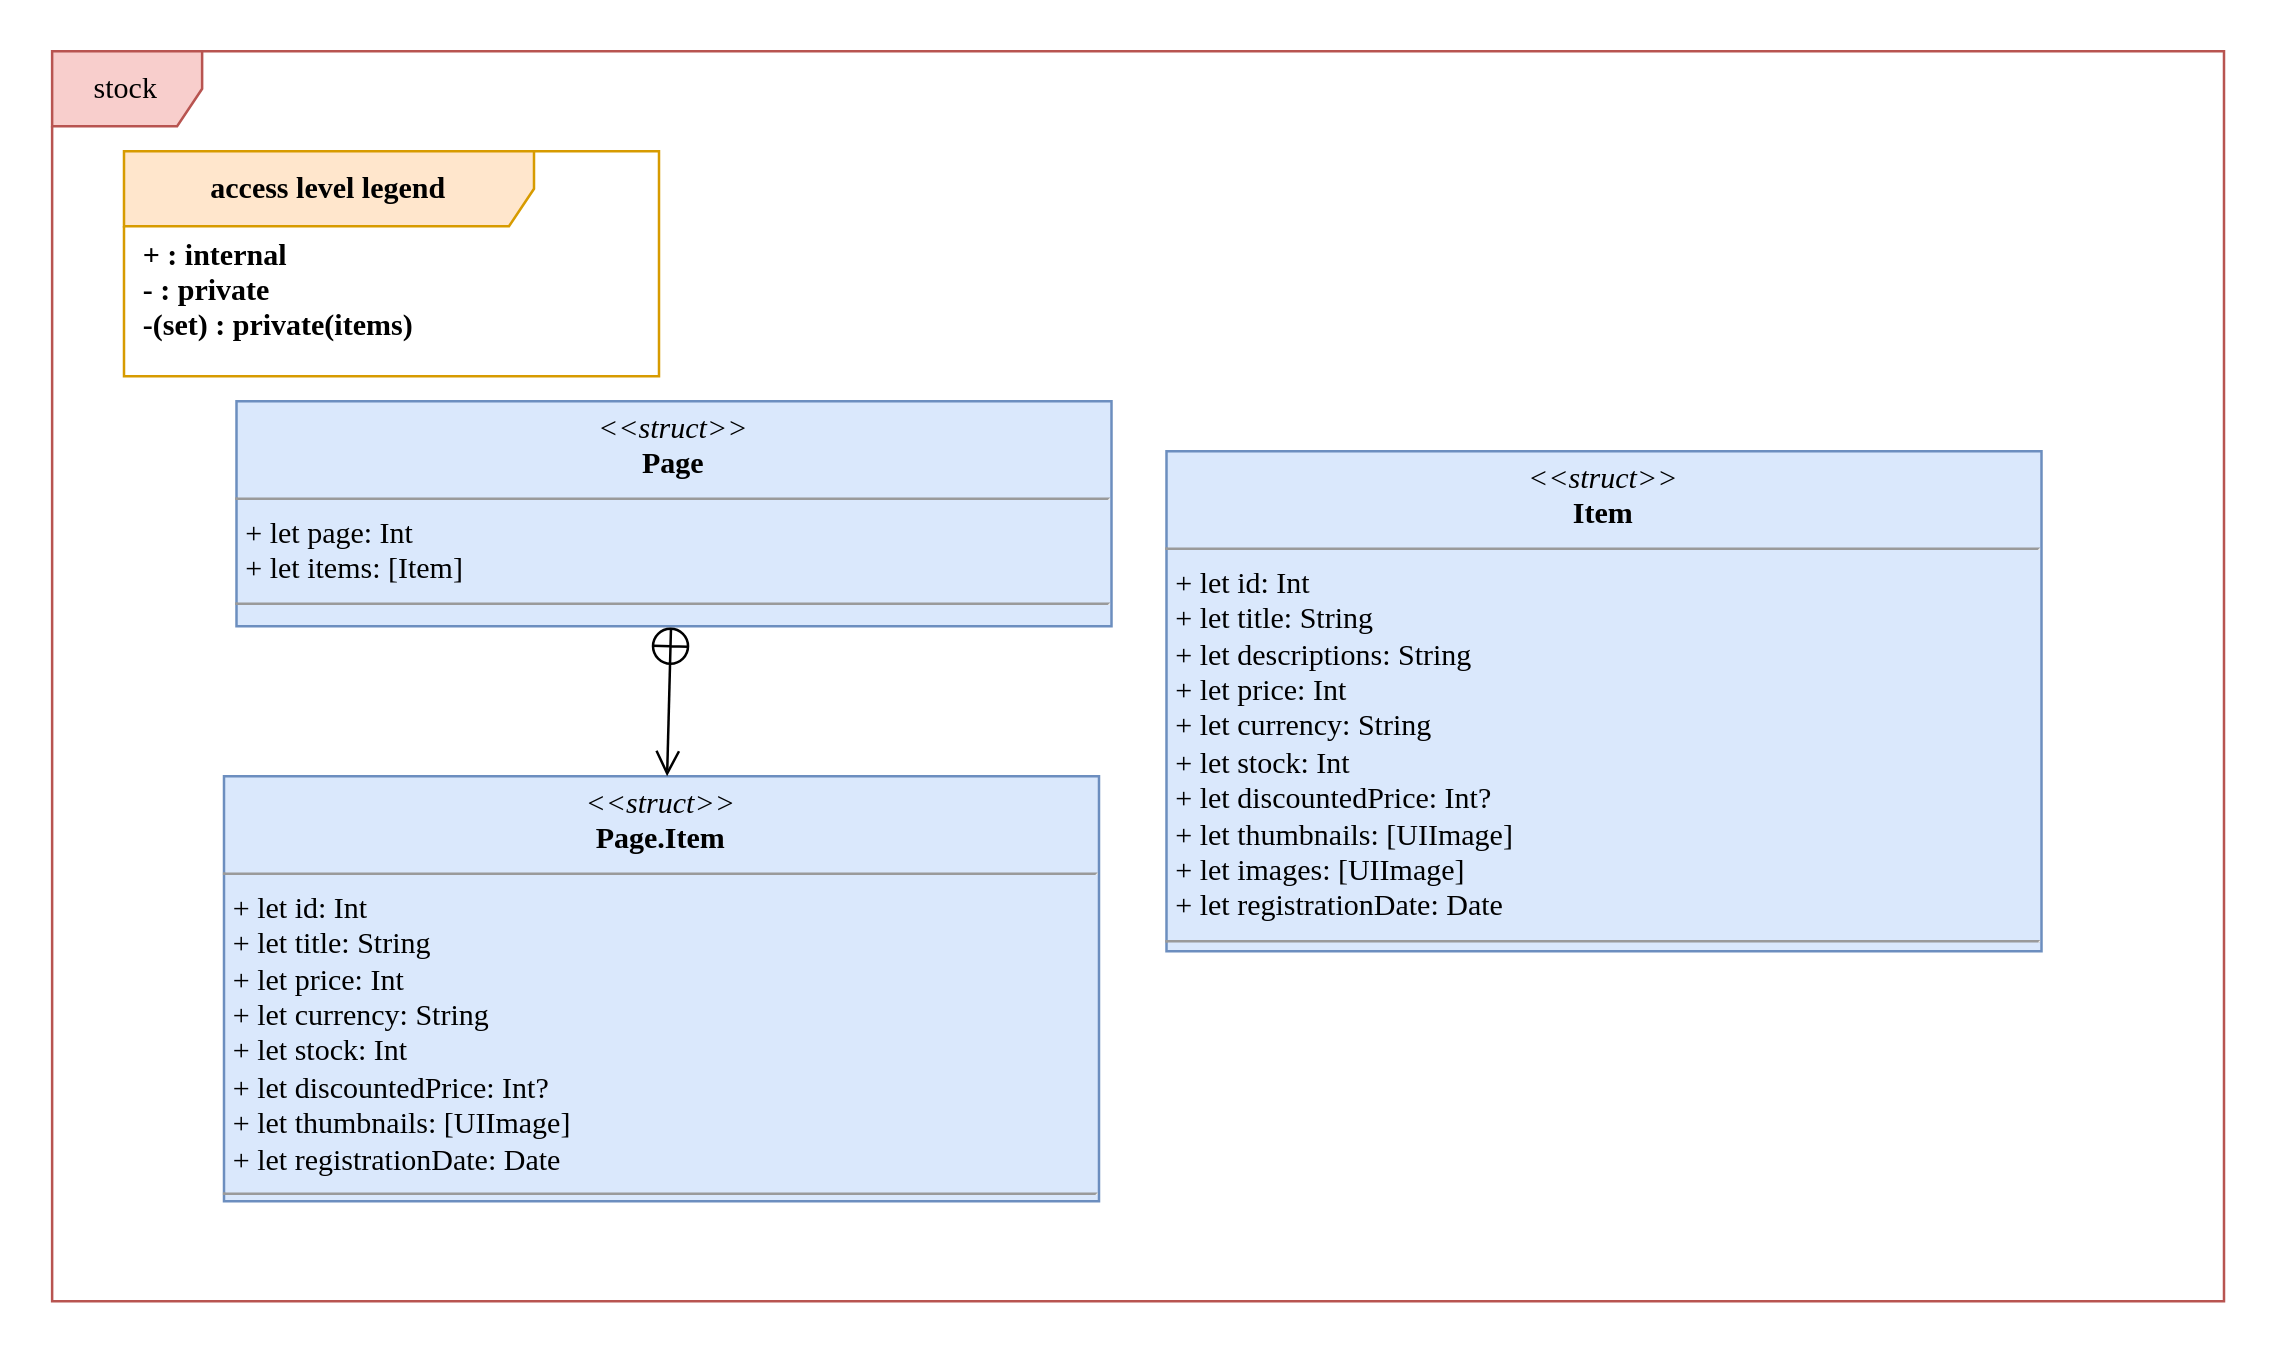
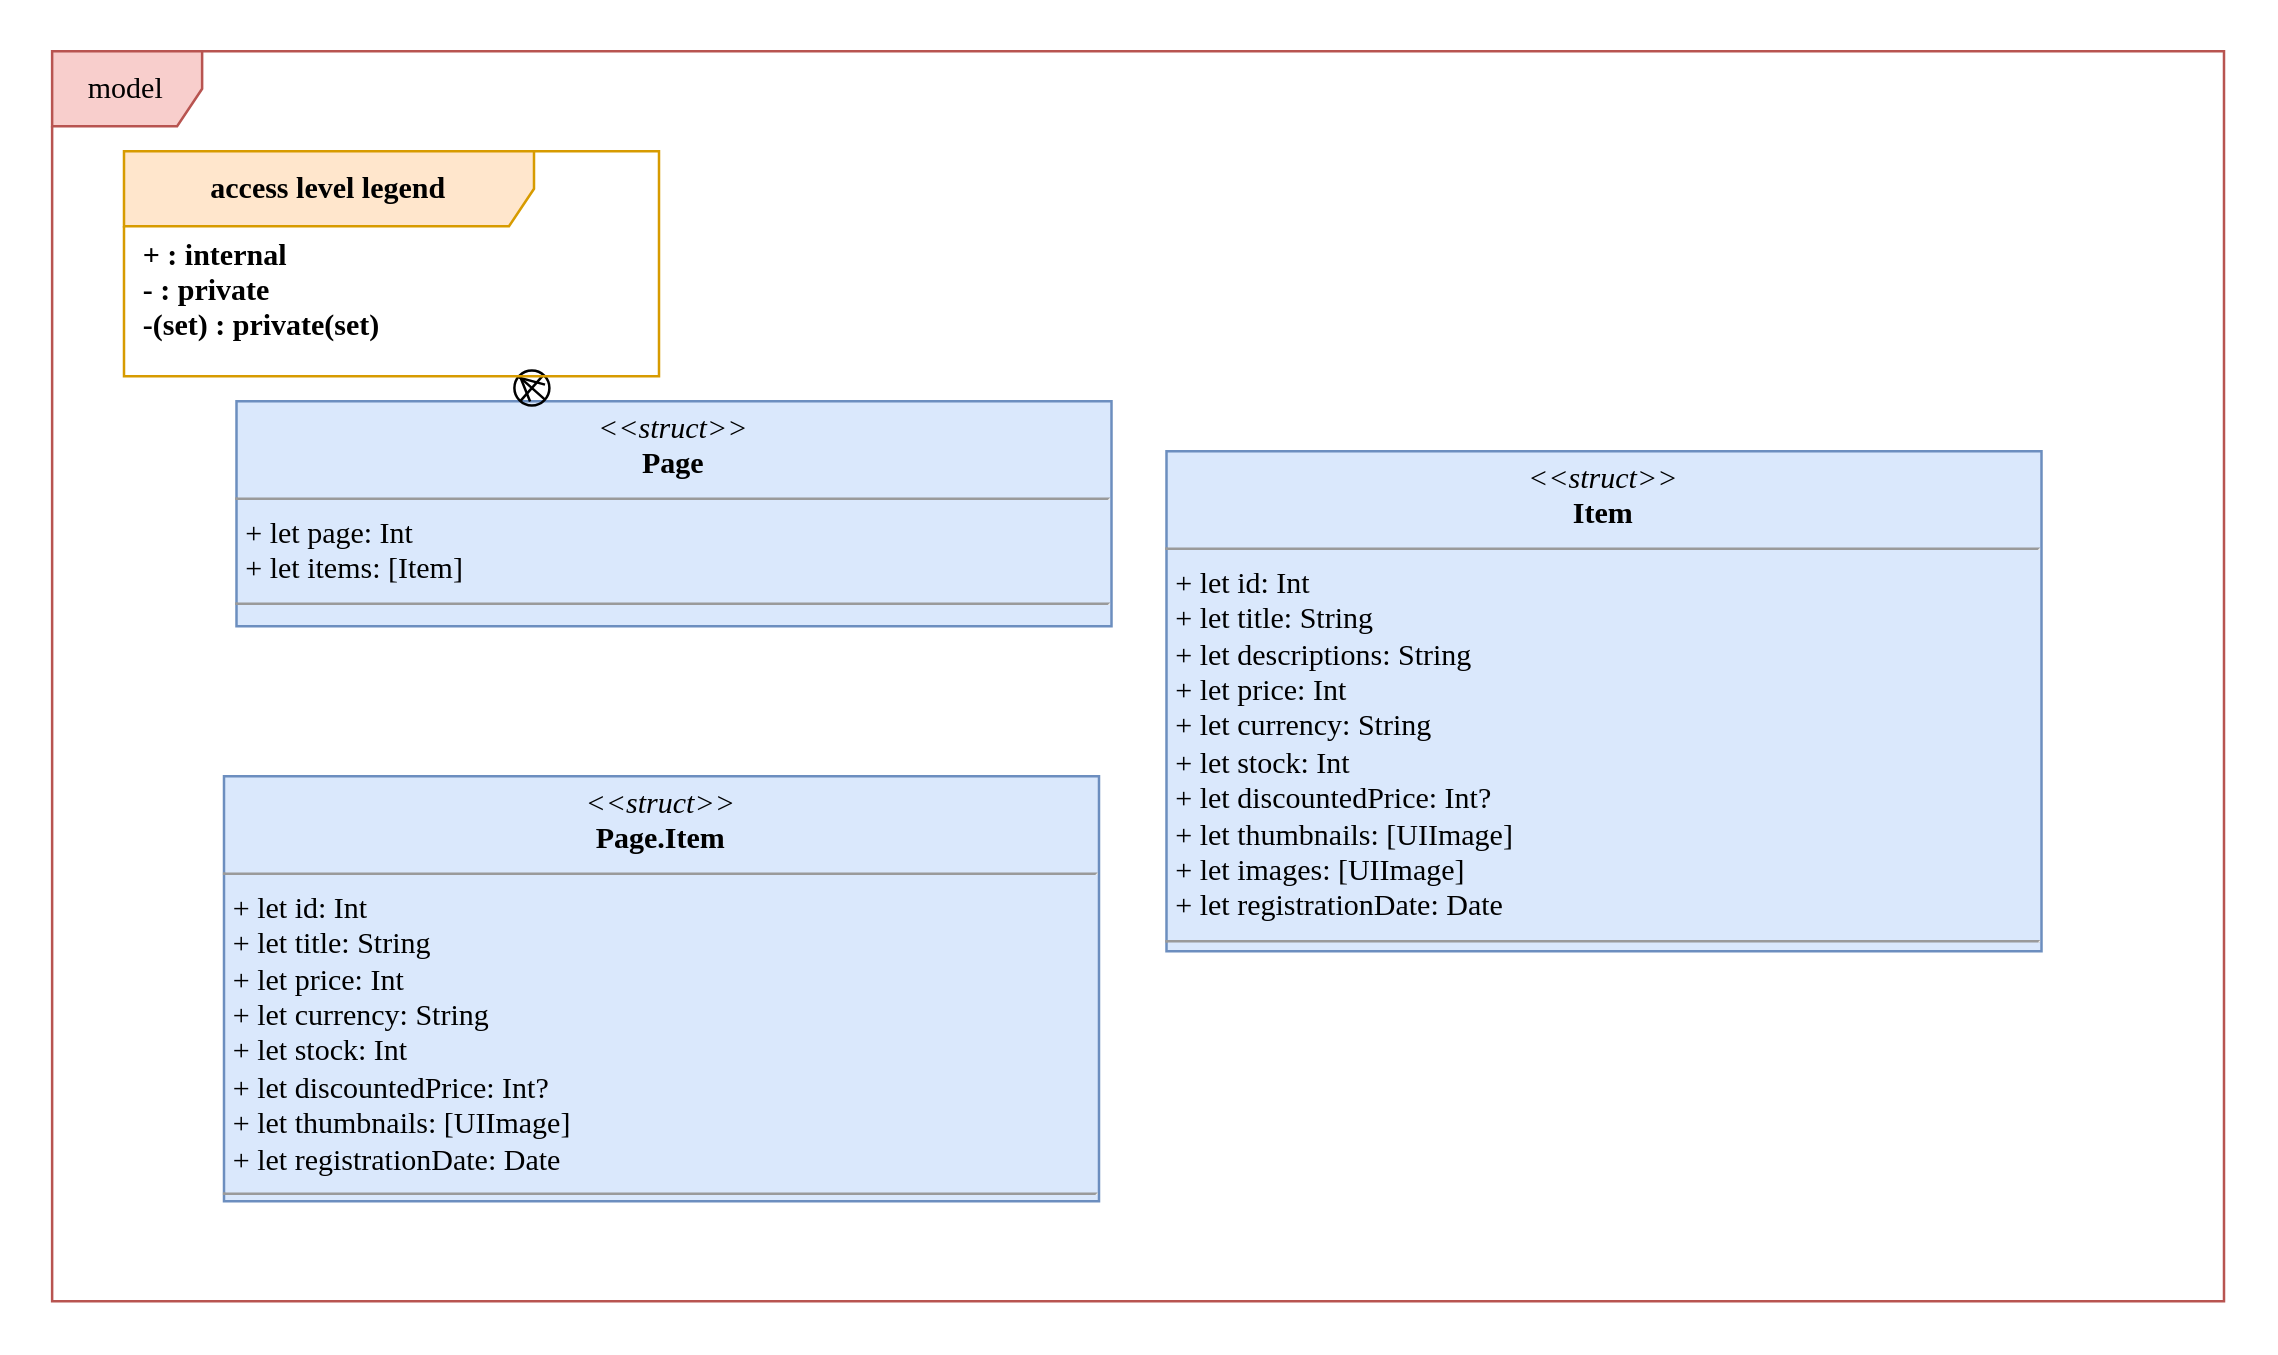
- <mxCell id="2" value="stock" style="shape=umlFrame;whiteSpace=wrap;html=1;fontFamily=Roboto Mono;fontSource=https%3A%2F%2Ffonts.googleapis.com%2Fcss%3Ffamily%3DRoboto%2BMono;fillColor=#f8cecc;strokeColor=#b85450;" parent="1" vertex="1"><mxGeometry x="20.25" y="20" width="868.75" height="500" as="geometry" /></mxCell>
+ <mxCell id="2" value="model" style="shape=umlFrame;whiteSpace=wrap;html=1;fontFamily=Roboto Mono;fontSource=https%3A%2F%2Ffonts.googleapis.com%2Fcss%3Ffamily%3DRoboto%2BMono;fillColor=#f8cecc;strokeColor=#b85450;" parent="1" vertex="1"><mxGeometry x="20.25" y="20" width="868.75" height="500" as="geometry" /></mxCell>
- <mxCell id="9" value="+ : internal&#10;- : private&#10;-(set) : private(items)&#10;" style="text;strokeColor=none;fillColor=none;align=left;verticalAlign=top;spacingLeft=4;spacingRight=4;overflow=hidden;rotatable=0;points=[[0,0.5],[1,0.5]];portConstraint=eastwest;fontStyle=1;fontFamily=Roboto Mono;fontSource=https%3A%2F%2Ffonts.googleapis.com%2Fcss%3Ffamily%3DRoboto%2BMono;spacing=0;fontSize=12;labelBackgroundColor=none;" parent="7" vertex="1"><mxGeometry x="4" y="30" width="210" height="60" as="geometry" /></mxCell>
+ <mxCell id="9" value="+ : internal&#10;- : private&#10;-(set) : private(set)&#10;" style="text;strokeColor=none;fillColor=none;align=left;verticalAlign=top;spacingLeft=4;spacingRight=4;overflow=hidden;rotatable=0;points=[[0,0.5],[1,0.5]];portConstraint=eastwest;fontStyle=1;fontFamily=Roboto Mono;fontSource=https%3A%2F%2Ffonts.googleapis.com%2Fcss%3Ffamily%3DRoboto%2BMono;spacing=0;fontSize=12;labelBackgroundColor=none;" parent="7" vertex="1"><mxGeometry x="4" y="30" width="210" height="60" as="geometry" /></mxCell>
- <mxCell id="5" value="&lt;span style=&quot;color: rgba(0 , 0 , 0 , 0) ; font-family: monospace ; font-size: 0px ; background-color: rgb(248 , 249 , 250)&quot;&gt;%3CmxGraphModel%3E%3Croot%3E%3CmxCell%20id%3D%220%22%2F%3E%3CmxCell%20id%3D%221%22%20parent%3D%220%22%2F%3E%3CmxCell%20id%3D%222%22%20value%3D%22%26lt%3Bp%20style%3D%26quot%3Bmargin%3A%200px%20%3B%20margin-top%3A%204px%20%3B%20text-align%3A%20center%26quot%3B%26gt%3B%26lt%3Bi%26gt%3B%26amp%3Blt%3B%26amp%3Blt%3Bstruct%26amp%3Bgt%3B%26amp%3Bgt%3B%26lt%3B%2Fi%26gt%3B%26lt%3Bbr%26gt%3B%26lt%3Bb%26gt%3BList.Item%3A%20Decodable%26lt%3B%2Fb%26gt%3B%26lt%3B%2Fp%26gt%3B%26lt%3Bhr%20size%3D%26quot%3B1%26quot%3B%26gt%3B%26lt%3Bp%20style%3D%26quot%3Bmargin%3A%200px%20%3B%20margin-left%3A%204px%26quot%3B%26gt%3B%2B%20id%3A%20Int%26lt%3B%2Fp%26gt%3B%26lt%3Bp%20style%3D%26quot%3Bmargin%3A%200px%20%3B%20margin-left%3A%204px%26quot%3B%26gt%3B%2B%20title%3A%20String%26lt%3B%2Fp%26gt%3B%26lt%3Bp%20style%3D%26quot%3Bmargin%3A%200px%20%3B%20margin-left%3A%204px%26quot%3B%26gt%3B%2B%20price%3A%20Int%26lt%3B%2Fp%26gt%3B%26lt%3Bp%20style%3D%26quot%3Bmargin%3A%200px%20%3B%20margin-left%3A%204px%26quot%3B%26gt%3B%2B%20currency%3A%20String%26lt%3B%2Fp%26gt%3B%26lt%3Bp%20style%3D%26quot%3Bmargin%3A%200px%20%3B%20margin-left%3A%204px%26quot%3B%26gt%3B%2B%20stock%3A%20Int%26lt%3B%2Fp%26gt%3B%26lt%3Bp%20style%3D%26quot%3Bmargin%3A%200px%20%3B%20margin-left%3A%204px%26quot%3B%26gt%3B%2B%20discountedPrice%3A%20Int%3F%26lt%3B%2Fp%26gt%3B%26lt%3Bp%20style%3D%26quot%3Bmargin%3A%200px%20%3B%20margin-left%3A%204px%26quot%3B%26gt%3B%2B%20thumbnails%3A%20%5BString%5D%26lt%3B%2Fp%26gt%3B%26lt%3Bp%20style%3D%26quot%3Bmargin%3A%200px%20%3B%20margin-left%3A%204px%26quot%3B%26gt%3B%2B%20registration_date%3A%20TimeInterval%26lt%3B%2Fp%26gt%3B%26lt%3Bhr%20size%3D%26quot%3B1%26quot%3B%26gt%3B%26lt%3Bp%20style%3D%26quot%3Bmargin%3A%200px%20%3B%20margin-left%3A%204px%26quot%3B%26gt%3B%26lt%3Bbr%26gt%3B%26lt%3B%2Fp%26gt%3B%22%20style%3D%22verticalAlign%3Dtop%3Balign%3Dleft%3Boverflow%3Dfill%3BfontSize%3D12%3BfontFamily%3DRoboto%20Mono%3Bhtml%3D1%3BfontSource%3Dhttps%253A%252F%252Ffonts.googleapis.com%252Fcss%253Ffamily%253DRoboto%252BMono%3B%22%20vertex%3D%221%22%20parent%3D%221%22%3E%3CmxGeometry%20x%3D%2290%22%20y%3D%22490%22%20width%3D%22340%22%20height%3D%22170%22%20as%3D%22geometry%22%2F%3E%3C%2FmxCell%3E%3C%2Froot%3E%3C%2FmxGraphModel%3E&lt;/span&gt;" style="endArrow=open;startArrow=circlePlus;endFill=0;startFill=0;endSize=8;html=1;fontFamily=Roboto Mono;fontSource=https%3A%2F%2Ffonts.googleapis.com%2Fcss%3Ffamily%3DRoboto%2BMono;" parent="1" source="4" target="3" edge="1"><mxGeometry width="160" relative="1" as="geometry"><mxPoint x="-102" y="180" as="sourcePoint" /><mxPoint x="-102" y="230" as="targetPoint" /></mxGeometry></mxCell>
+ <mxCell id="5" value="&lt;span style=&quot;color: rgba(0 , 0 , 0 , 0) ; font-family: monospace ; font-size: 0px ; background-color: rgb(248 , 249 , 250)&quot;&gt;%3CmxGraphModel%3E%3Croot%3E%3CmxCell%20id%3D%220%22%2F%3E%3CmxCell%20id%3D%221%22%20parent%3D%220%22%2F%3E%3CmxCell%20id%3D%222%22%20value%3D%22%26lt%3Bp%20style%3D%26quot%3Bmargin%3A%200px%20%3B%20margin-top%3A%204px%20%3B%20text-align%3A%20center%26quot%3B%26gt%3B%26lt%3Bi%26gt%3B%26amp%3Blt%3B%26amp%3Blt%3Bstruct%26amp%3Bgt%3B%26amp%3Bgt%3B%26lt%3B%2Fi%26gt%3B%26lt%3Bbr%26gt%3B%26lt%3Bb%26gt%3BList.Item%3A%20Decodable%26lt%3B%2Fb%26gt%3B%26lt%3B%2Fp%26gt%3B%26lt%3Bhr%20size%3D%26quot%3B1%26quot%3B%26gt%3B%26lt%3Bp%20style%3D%26quot%3Bmargin%3A%200px%20%3B%20margin-left%3A%204px%26quot%3B%26gt%3B%2B%20id%3A%20Int%26lt%3B%2Fp%26gt%3B%26lt%3Bp%20style%3D%26quot%3Bmargin%3A%200px%20%3B%20margin-left%3A%204px%26quot%3B%26gt%3B%2B%20title%3A%20String%26lt%3B%2Fp%26gt%3B%26lt%3Bp%20style%3D%26quot%3Bmargin%3A%200px%20%3B%20margin-left%3A%204px%26quot%3B%26gt%3B%2B%20price%3A%20Int%26lt%3B%2Fp%26gt%3B%26lt%3Bp%20style%3D%26quot%3Bmargin%3A%200px%20%3B%20margin-left%3A%204px%26quot%3B%26gt%3B%2B%20currency%3A%20String%26lt%3B%2Fp%26gt%3B%26lt%3Bp%20style%3D%26quot%3Bmargin%3A%200px%20%3B%20margin-left%3A%204px%26quot%3B%26gt%3B%2B%20stock%3A%20Int%26lt%3B%2Fp%26gt%3B%26lt%3Bp%20style%3D%26quot%3Bmargin%3A%200px%20%3B%20margin-left%3A%204px%26quot%3B%26gt%3B%2B%20discountedPrice%3A%20Int%3F%26lt%3B%2Fp%26gt%3B%26lt%3Bp%20style%3D%26quot%3Bmargin%3A%200px%20%3B%20margin-left%3A%204px%26quot%3B%26gt%3B%2B%20thumbnails%3A%20%5BString%5D%26lt%3B%2Fp%26gt%3B%26lt%3Bp%20style%3D%26quot%3Bmargin%3A%200px%20%3B%20margin-left%3A%204px%26quot%3B%26gt%3B%2B%20registration_date%3A%20TimeInterval%26lt%3B%2Fp%26gt%3B%26lt%3Bhr%20size%3D%26quot%3B1%26quot%3B%26gt%3B%26lt%3Bp%20style%3D%26quot%3Bmargin%3A%200px%20%3B%20margin-left%3A%204px%26quot%3B%26gt%3B%26lt%3Bbr%26gt%3B%26lt%3B%2Fp%26gt%3B%22%20style%3D%22verticalAlign%3Dtop%3Balign%3Dleft%3Boverflow%3Dfill%3BfontSize%3D12%3BfontFamily%3DRoboto%20Mono%3Bhtml%3D1%3BfontSource%3Dhttps%253A%252F%252Ffonts.googleapis.com%252Fcss%253Ffamily%253DRoboto%252BMono%3B%22%20vertex%3D%221%22%20parent%3D%221%22%3E%3CmxGeometry%20x%3D%2290%22%20y%3D%22490%22%20width%3D%22340%22%20height%3D%22170%22%20as%3D%22geometry%22%2F%3E%3C%2FmxCell%3E%3C%2Froot%3E%3C%2FmxGraphModel%3E&lt;/span&gt;" style="endArrow=open;startArrow=circlePlus;endFill=0;startFill=0;endSize=8;html=1;fontFamily=Roboto Mono;fontSource=https%3A%2F%2Ffonts.googleapis.com%2Fcss%3Ffamily%3DRoboto%2BMono;" parent="1" source="4" target="8" edge="1"><mxGeometry width="160" relative="1" as="geometry"><mxPoint x="-102" y="180" as="sourcePoint" /><mxPoint x="-102" y="230" as="targetPoint" /></mxGeometry></mxCell>
